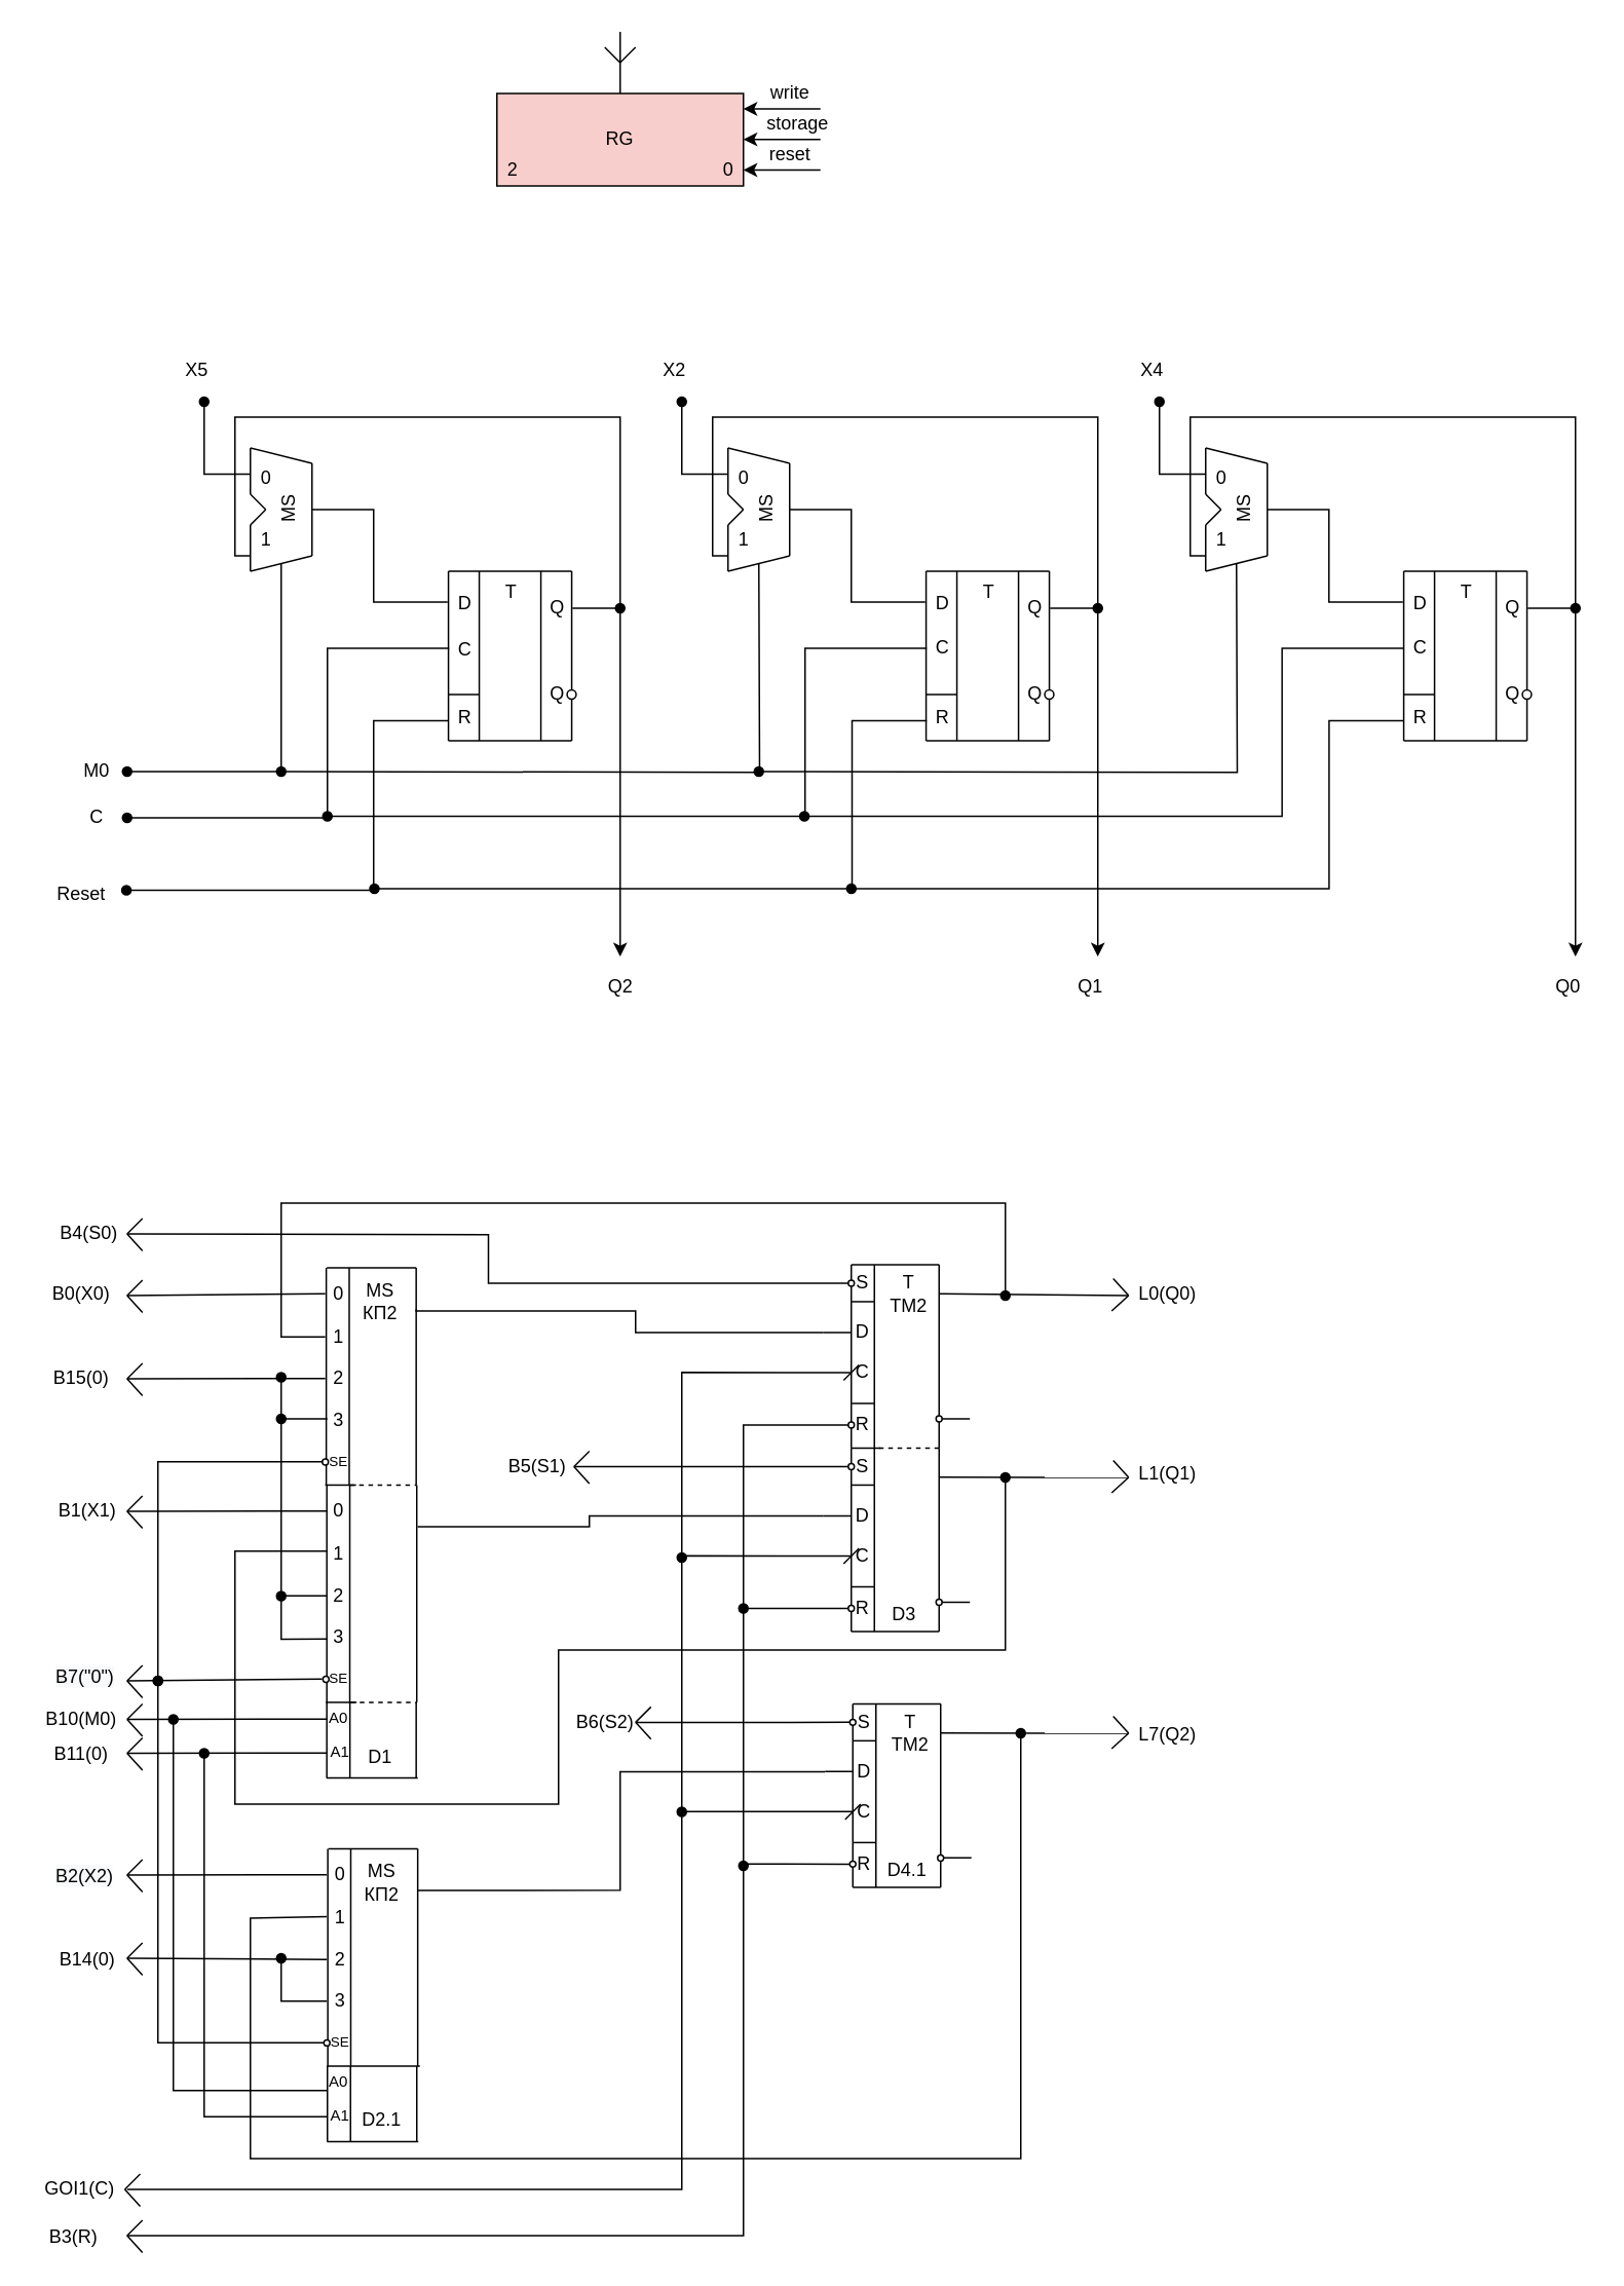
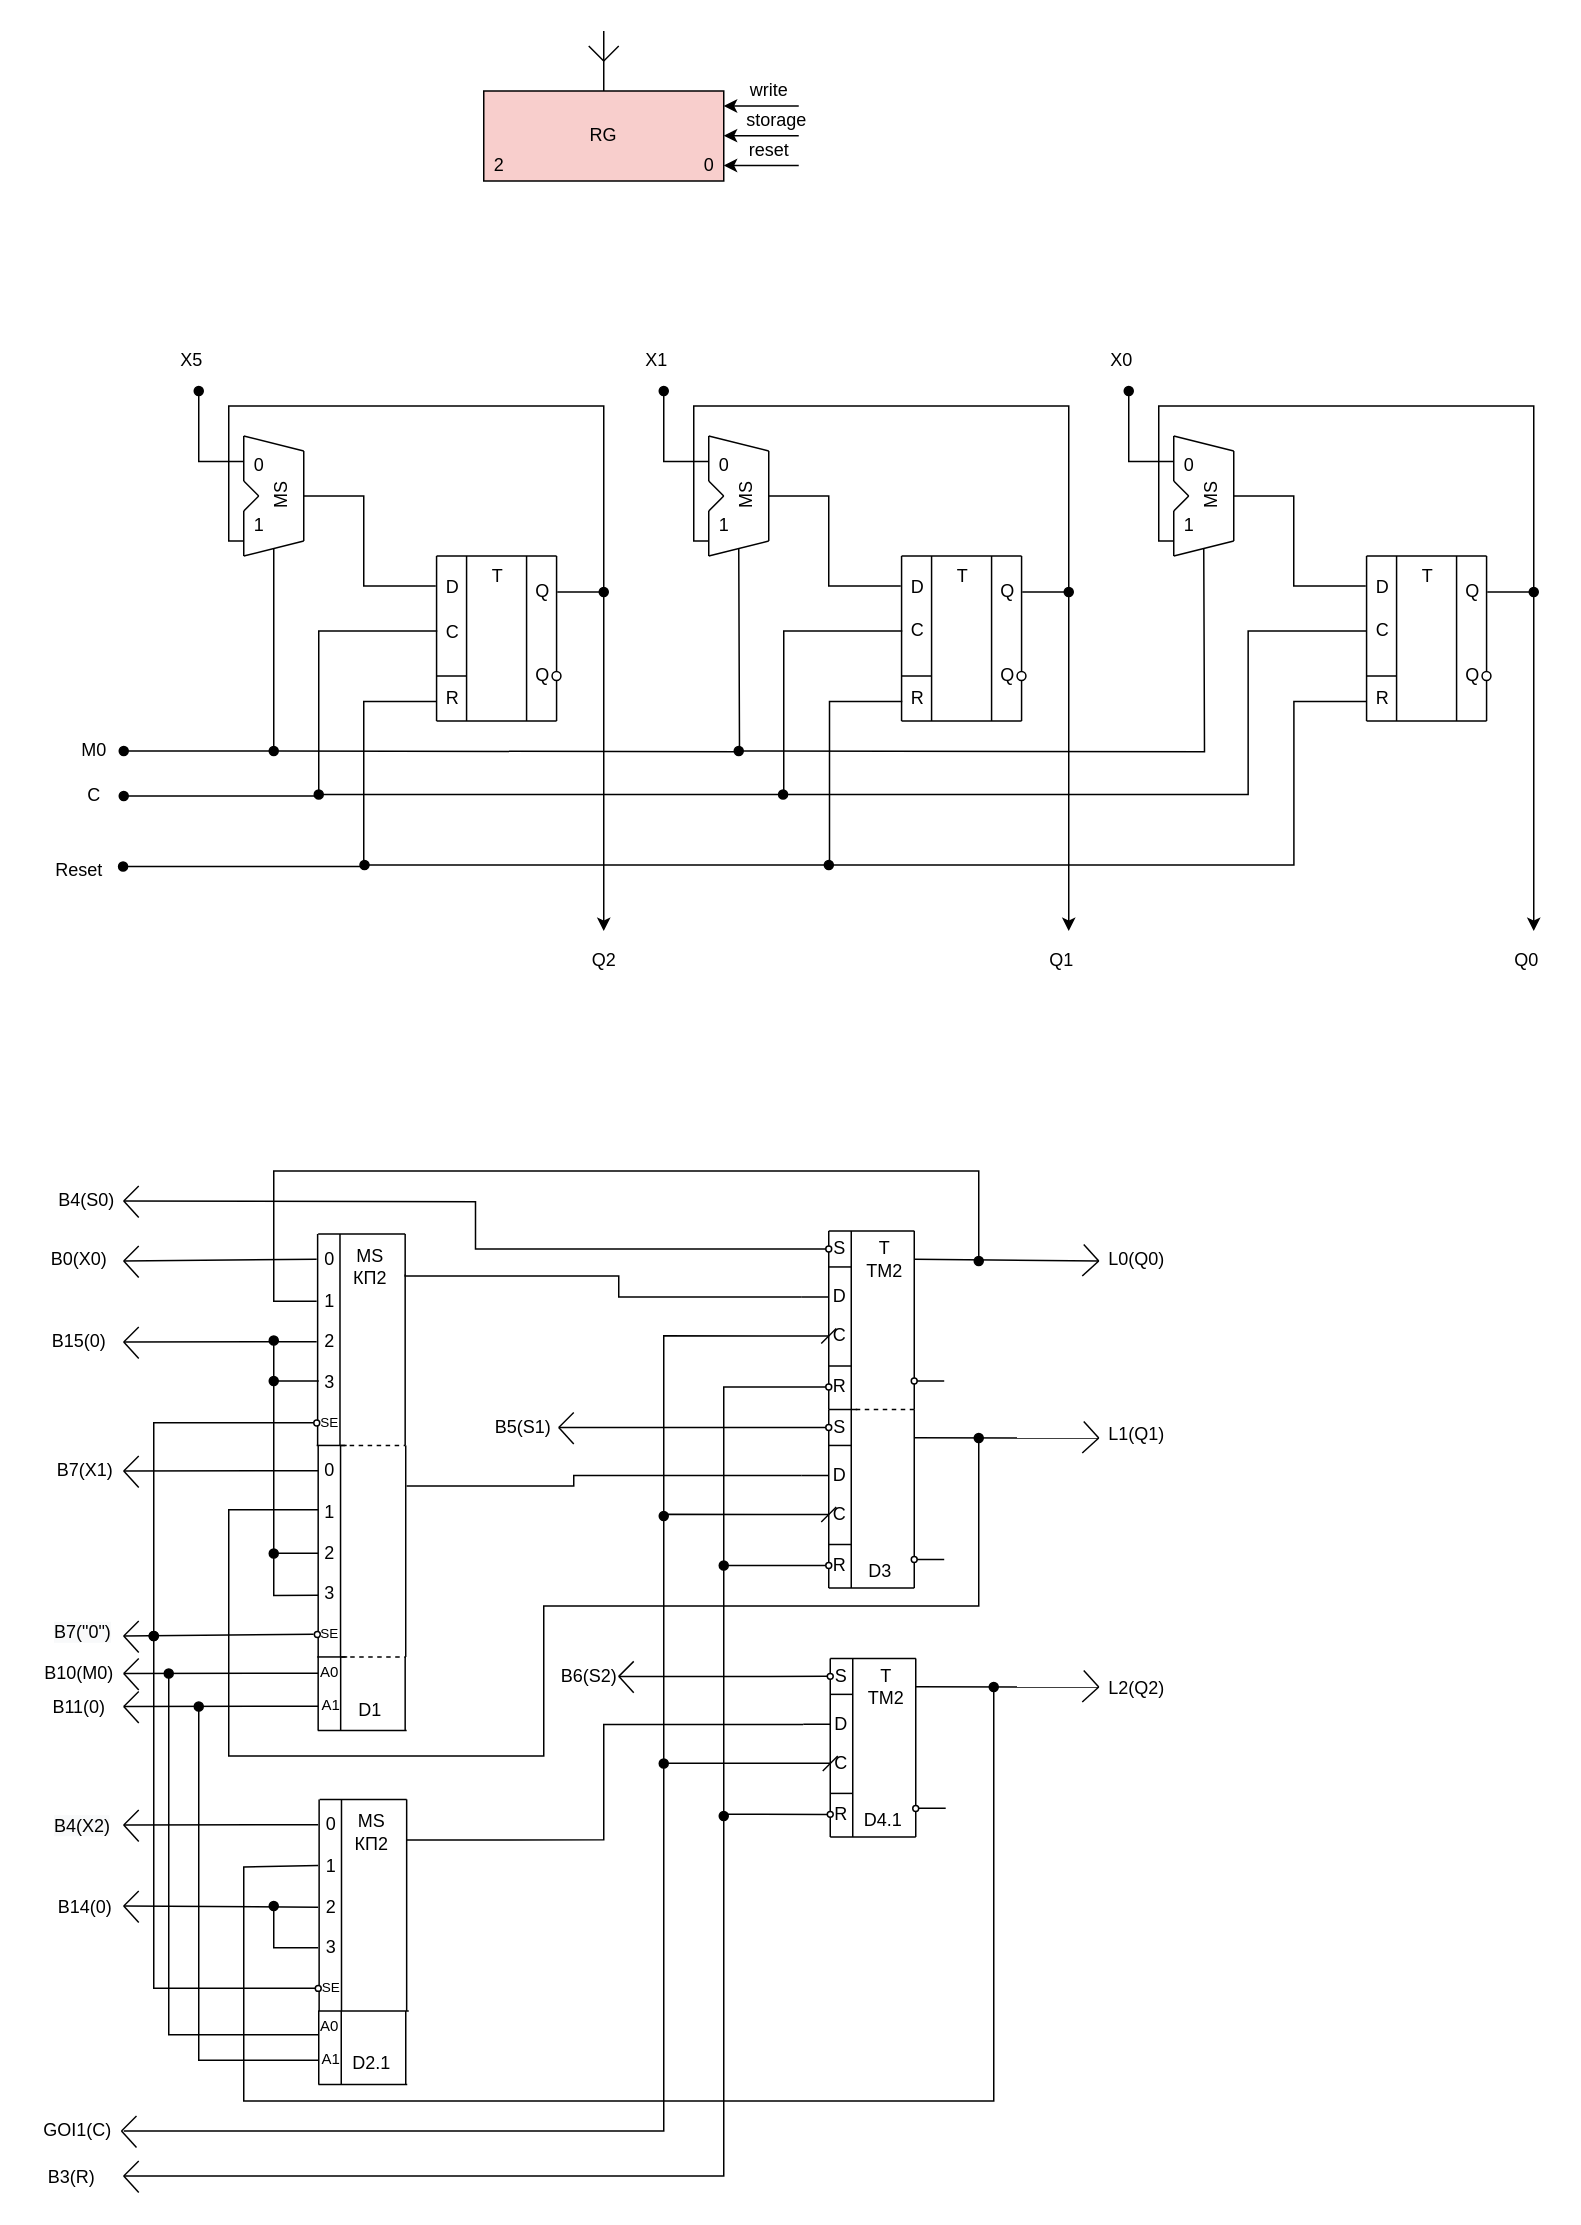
- <mxCell id="106" value="X2" style="text;html=1;align=center;verticalAlign=middle;resizable=0;points=[];autosize=1;strokeColor=none;fillColor=none;" vertex="1" parent="1"><mxGeometry x="422" y="230" width="30" height="20" as="geometry" /></mxCell>
+ <mxCell id="106" value="X1" style="text;html=1;align=center;verticalAlign=middle;resizable=0;points=[];autosize=1;strokeColor=none;fillColor=none;" vertex="1" parent="1"><mxGeometry x="422" y="230" width="30" height="20" as="geometry" /></mxCell>
- <mxCell id="107" value="X4" style="text;html=1;align=center;verticalAlign=middle;resizable=0;points=[];autosize=1;strokeColor=none;fillColor=none;" vertex="1" parent="1"><mxGeometry x="732" y="230" width="30" height="20" as="geometry" /></mxCell>
+ <mxCell id="107" value="X0" style="text;html=1;align=center;verticalAlign=middle;resizable=0;points=[];autosize=1;strokeColor=none;fillColor=none;" vertex="1" parent="1"><mxGeometry x="732" y="230" width="30" height="20" as="geometry" /></mxCell>
- <mxCell id="280" value="B1(X1)" style="text;html=1;align=center;verticalAlign=middle;resizable=0;points=[];autosize=1;strokeColor=none;fillColor=none;fontSize=12;" vertex="1" parent="1"><mxGeometry x="30.5" y="969.97" width="50" height="20" as="geometry" /></mxCell>
+ <mxCell id="280" value="B7(X1)" style="text;html=1;align=center;verticalAlign=middle;resizable=0;points=[];autosize=1;strokeColor=none;fillColor=none;fontSize=12;" vertex="1" parent="1"><mxGeometry x="30.5" y="969.97" width="50" height="20" as="geometry" /></mxCell>
- <mxCell id="304" value="L7(Q2)" style="text;html=1;align=center;verticalAlign=middle;resizable=0;points=[];autosize=1;strokeColor=none;fillColor=none;fontSize=12;" vertex="1" parent="1"><mxGeometry x="732" y="1114.94" width="50" height="20" as="geometry" /></mxCell>
+ <mxCell id="304" value="L2(Q2)" style="text;html=1;align=center;verticalAlign=middle;resizable=0;points=[];autosize=1;strokeColor=none;fillColor=none;fontSize=12;" vertex="1" parent="1"><mxGeometry x="732" y="1114.94" width="50" height="20" as="geometry" /></mxCell>
- <mxCell id="288" value="&lt;span style=&quot;color: rgb(0 , 0 , 0) ; font-family: &amp;#34;helvetica&amp;#34; ; font-size: 12px ; font-style: normal ; font-weight: 400 ; letter-spacing: normal ; text-align: center ; text-indent: 0px ; text-transform: none ; word-spacing: 0px ; background-color: rgb(248 , 249 , 250) ; display: inline ; float: none&quot;&gt;B2(X2)&lt;/span&gt;" style="text;whiteSpace=wrap;html=1;fontSize=12;" vertex="1" parent="1"><mxGeometry x="34" y="1203" width="40" height="30" as="geometry" /></mxCell>
+ <mxCell id="288" value="&lt;span style=&quot;color: rgb(0 , 0 , 0) ; font-family: &amp;#34;helvetica&amp;#34; ; font-size: 12px ; font-style: normal ; font-weight: 400 ; letter-spacing: normal ; text-align: center ; text-indent: 0px ; text-transform: none ; word-spacing: 0px ; background-color: rgb(248 , 249 , 250) ; display: inline ; float: none&quot;&gt;B4(X2)&lt;/span&gt;" style="text;whiteSpace=wrap;html=1;fontSize=12;" vertex="1" parent="1"><mxGeometry x="34" y="1203" width="40" height="30" as="geometry" /></mxCell>
